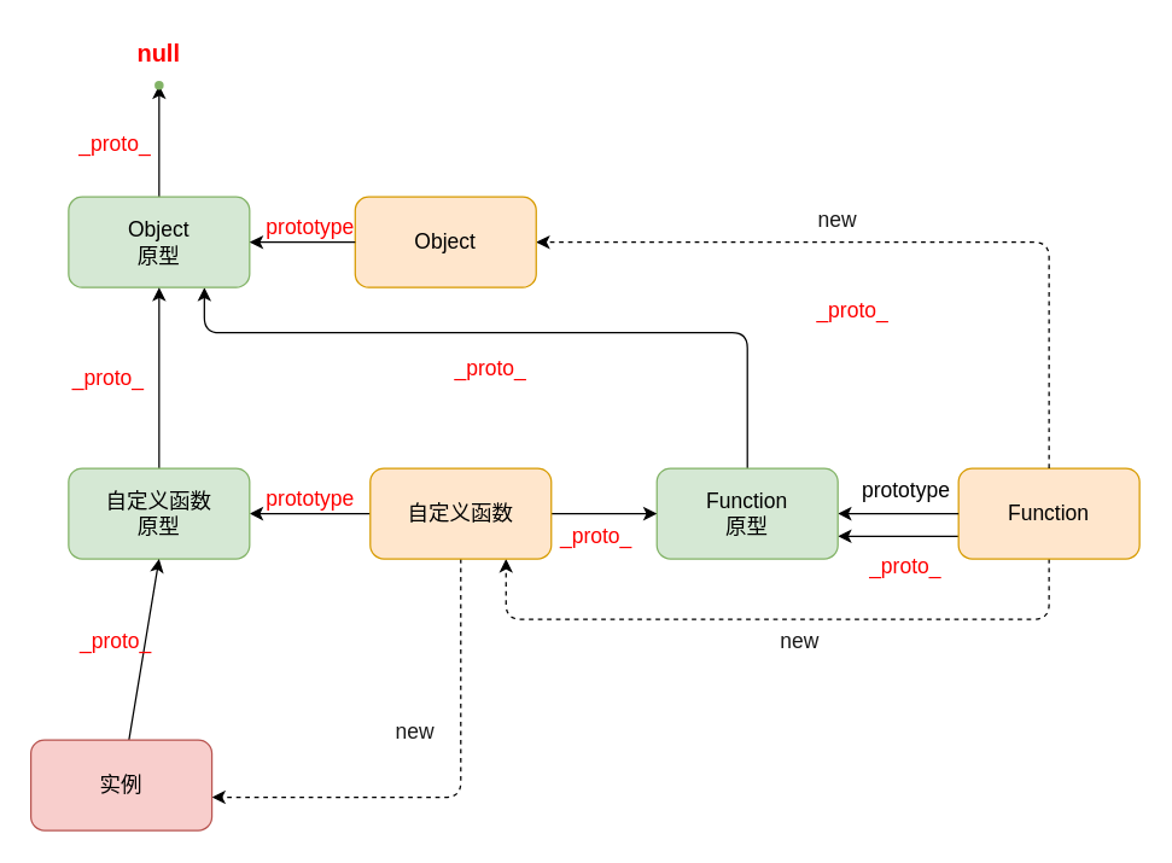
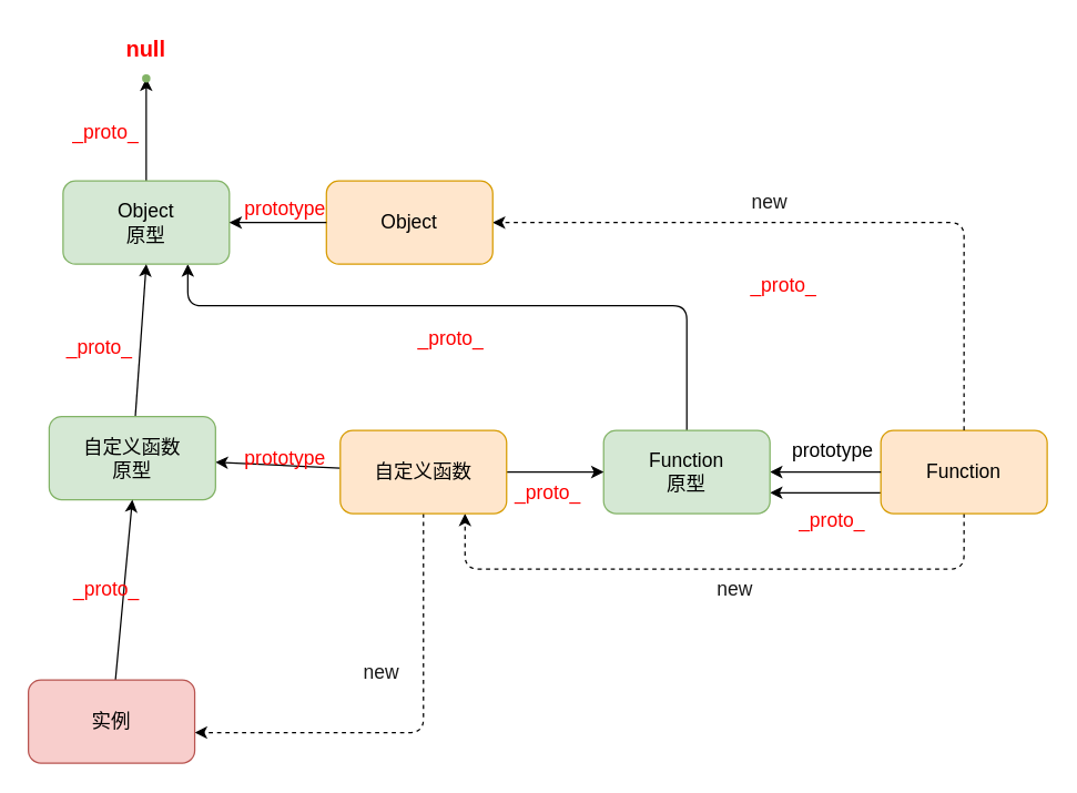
- <mxCell id="20" value="自定义函数&lt;br&gt;原型" style="rounded=1;whiteSpace=wrap;html=1;fontSize=14;fillColor=#d5e8d4;strokeColor=#82b366;" parent="1" vertex="1"><mxGeometry x="45" y="310" width="120" height="60" as="geometry" /></mxCell>
+ <mxCell id="20" value="自定义函数&lt;br&gt;原型" style="rounded=1;whiteSpace=wrap;html=1;fontSize=14;fillColor=#d5e8d4;strokeColor=#82b366;" parent="1" vertex="1"><mxGeometry x="35" y="300" width="120" height="60" as="geometry" /></mxCell>
